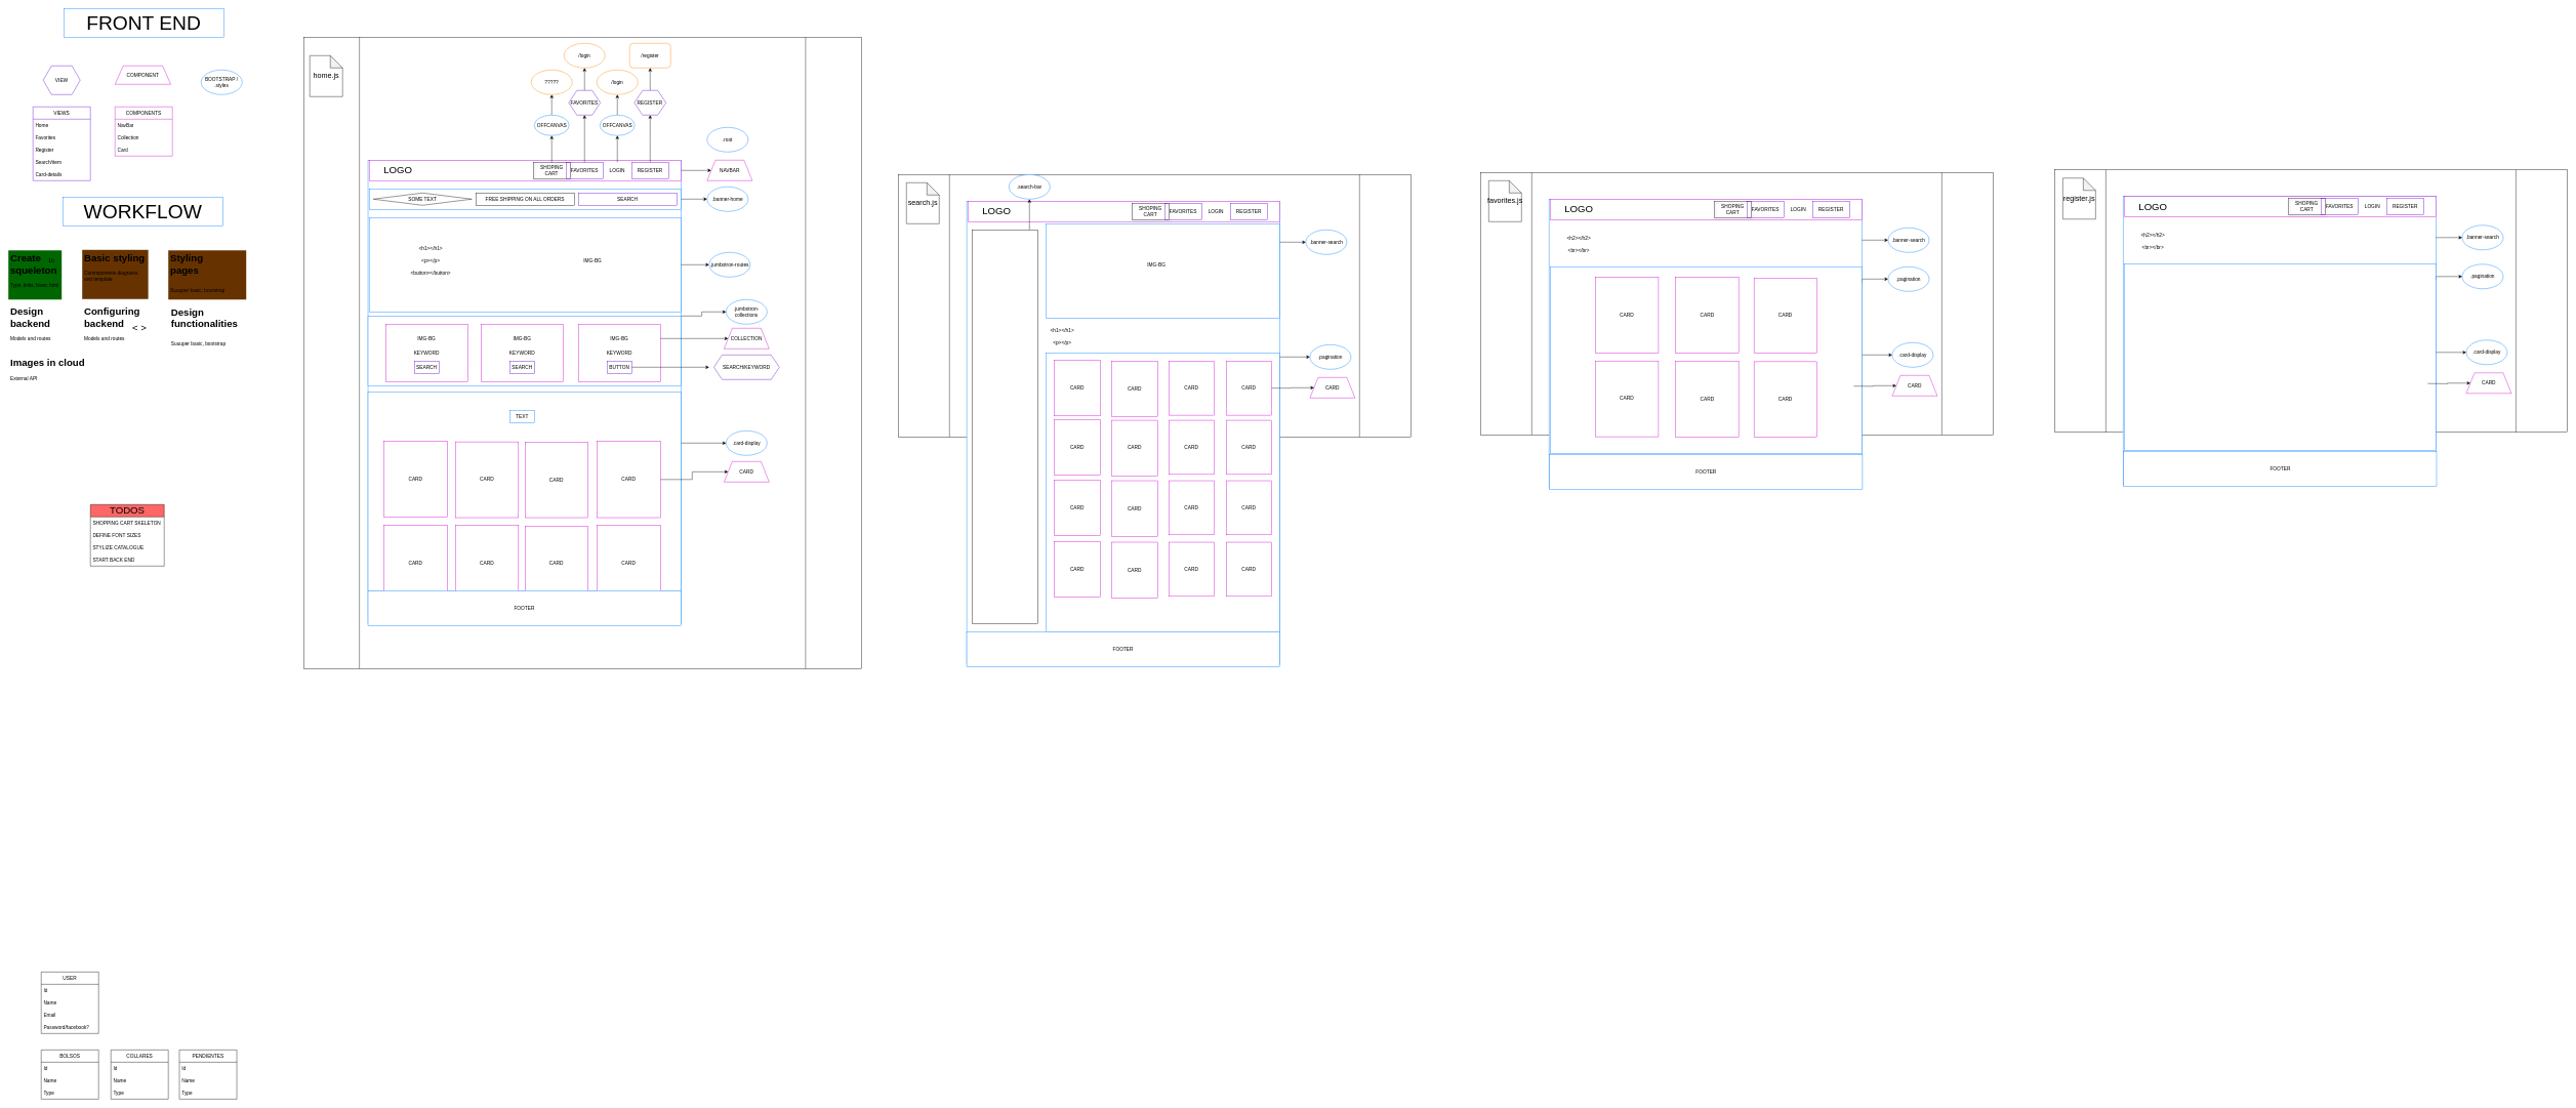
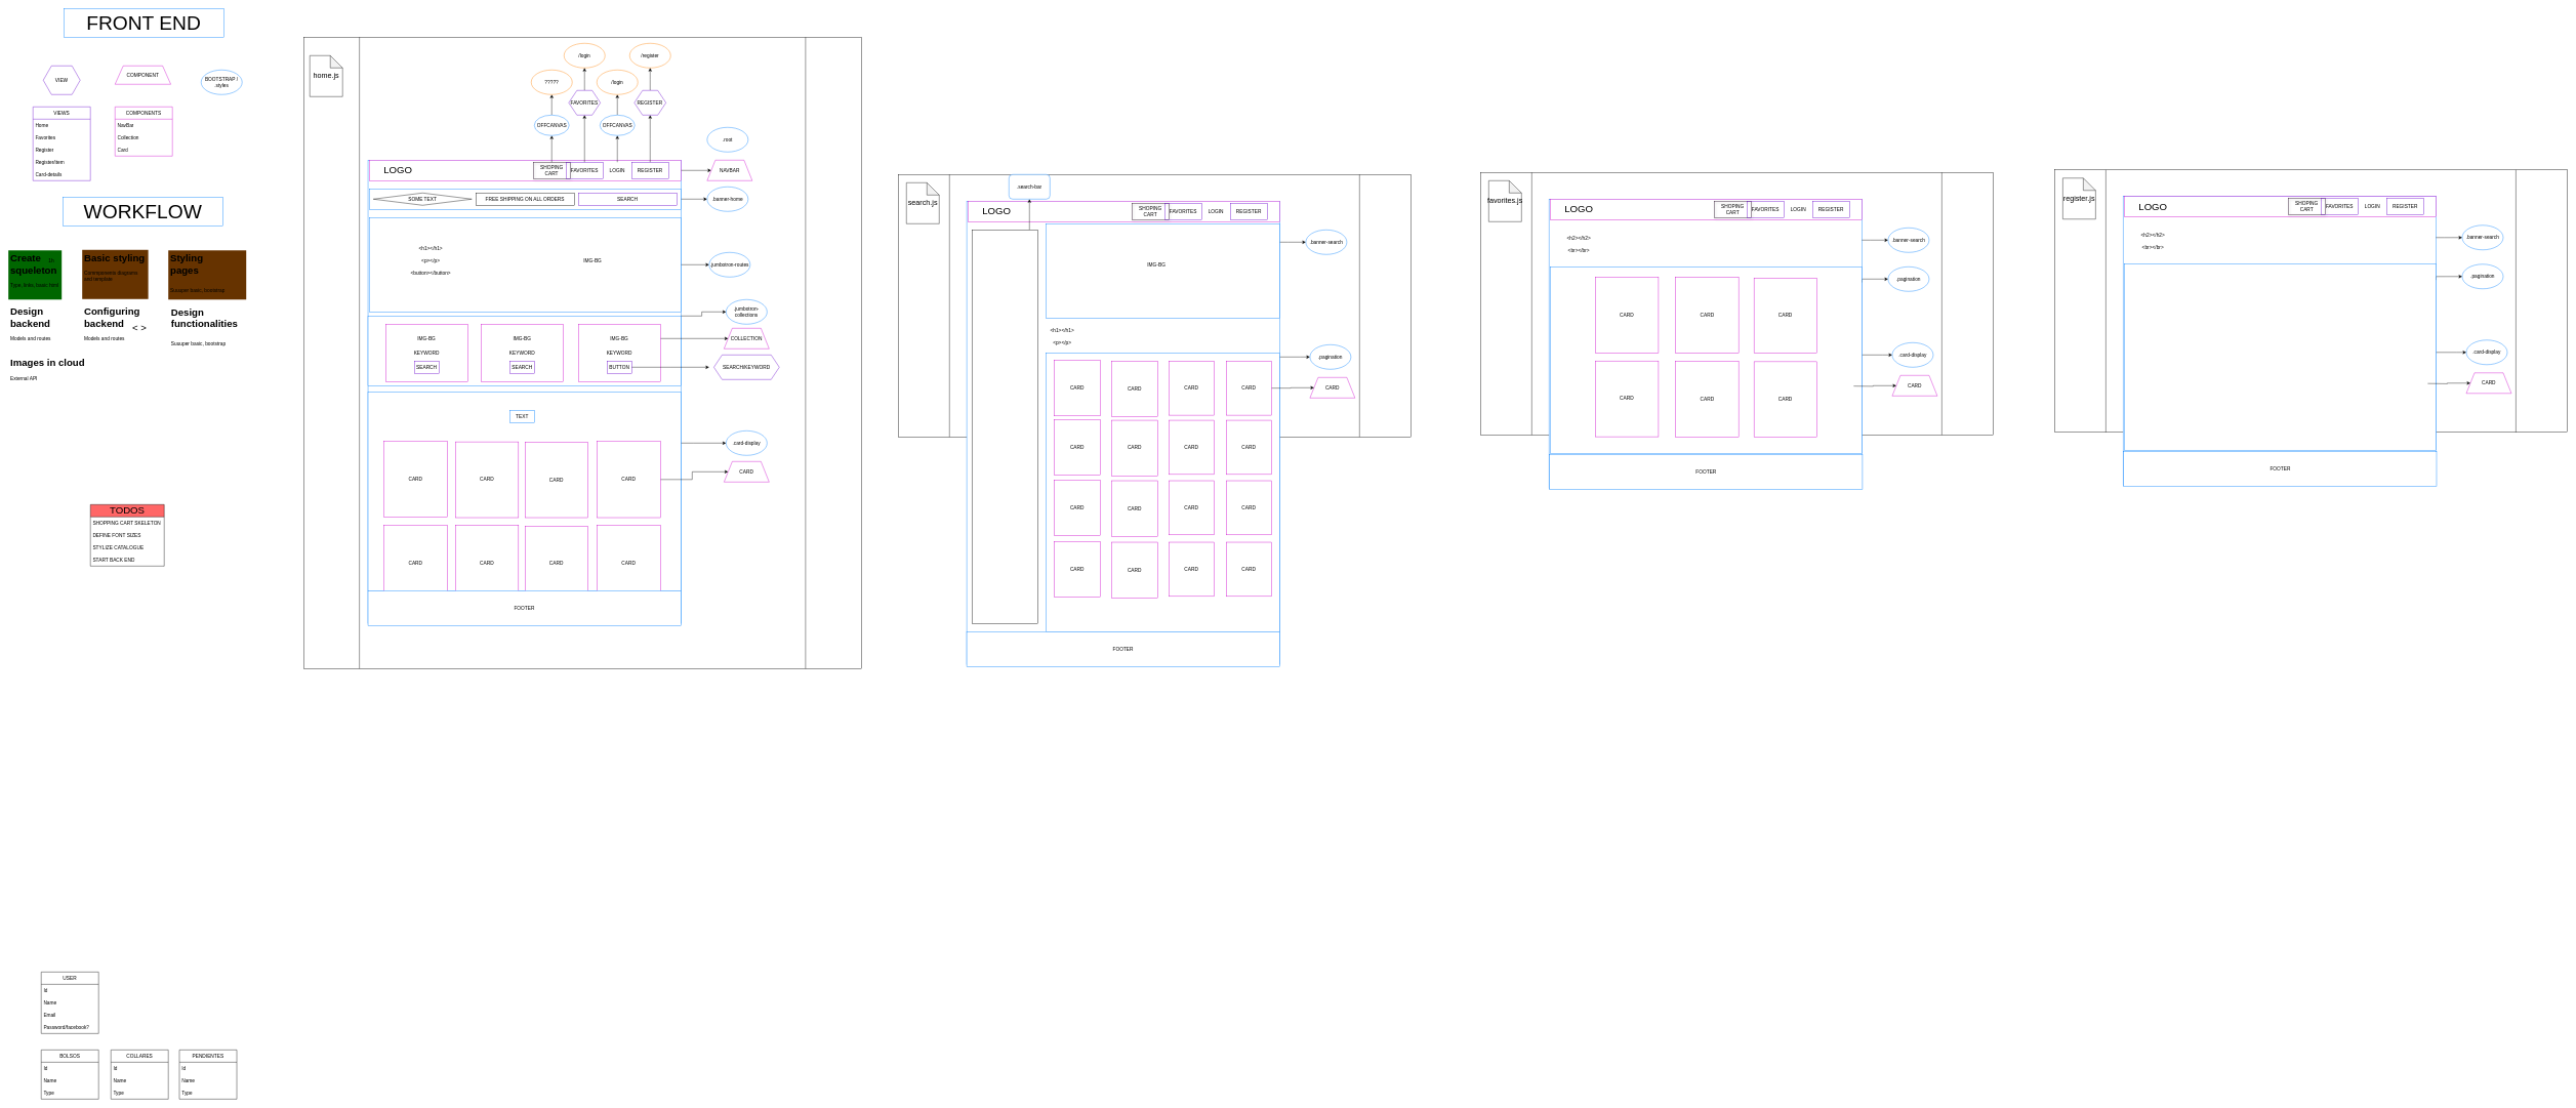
- <mxCell id="58" value="/register" style="whiteSpace=wrap;html=1;strokeColor=#FF8000;rounded=1;" parent="1" vertex="1"><mxGeometry x="1535" y="105" width="100" height="60" as="geometry" /></mxCell>
+ <mxCell id="58" value="/register" style="ellipse;whiteSpace=wrap;html=1;strokeColor=#FF8000;" parent="1" vertex="1"><mxGeometry x="1535" y="105" width="100" height="60" as="geometry" /></mxCell>
- <mxCell id="49" value="Search/item" style="text;strokeColor=none;fillColor=none;align=left;verticalAlign=middle;spacingLeft=4;spacingRight=4;overflow=hidden;points=[[0,0.5],[1,0.5]];portConstraint=eastwest;rotatable=0;whiteSpace=wrap;html=1;" parent="45" vertex="1"><mxGeometry y="120" width="140" height="30" as="geometry" /></mxCell>
+ <mxCell id="49" value="Register/item" style="text;strokeColor=none;fillColor=none;align=left;verticalAlign=middle;spacingLeft=4;spacingRight=4;overflow=hidden;points=[[0,0.5],[1,0.5]];portConstraint=eastwest;rotatable=0;whiteSpace=wrap;html=1;" parent="45" vertex="1"><mxGeometry y="120" width="140" height="30" as="geometry" /></mxCell>
- <mxCell id="205" value=".search-bar" style="ellipse;whiteSpace=wrap;html=1;strokeColor=#007FFF;" parent="1" vertex="1"><mxGeometry x="2460" y="425" width="100" height="60" as="geometry" /></mxCell>
+ <mxCell id="205" value=".search-bar" style="whiteSpace=wrap;html=1;strokeColor=#007FFF;rounded=1;" parent="1" vertex="1"><mxGeometry x="2460" y="425" width="100" height="60" as="geometry" /></mxCell>
